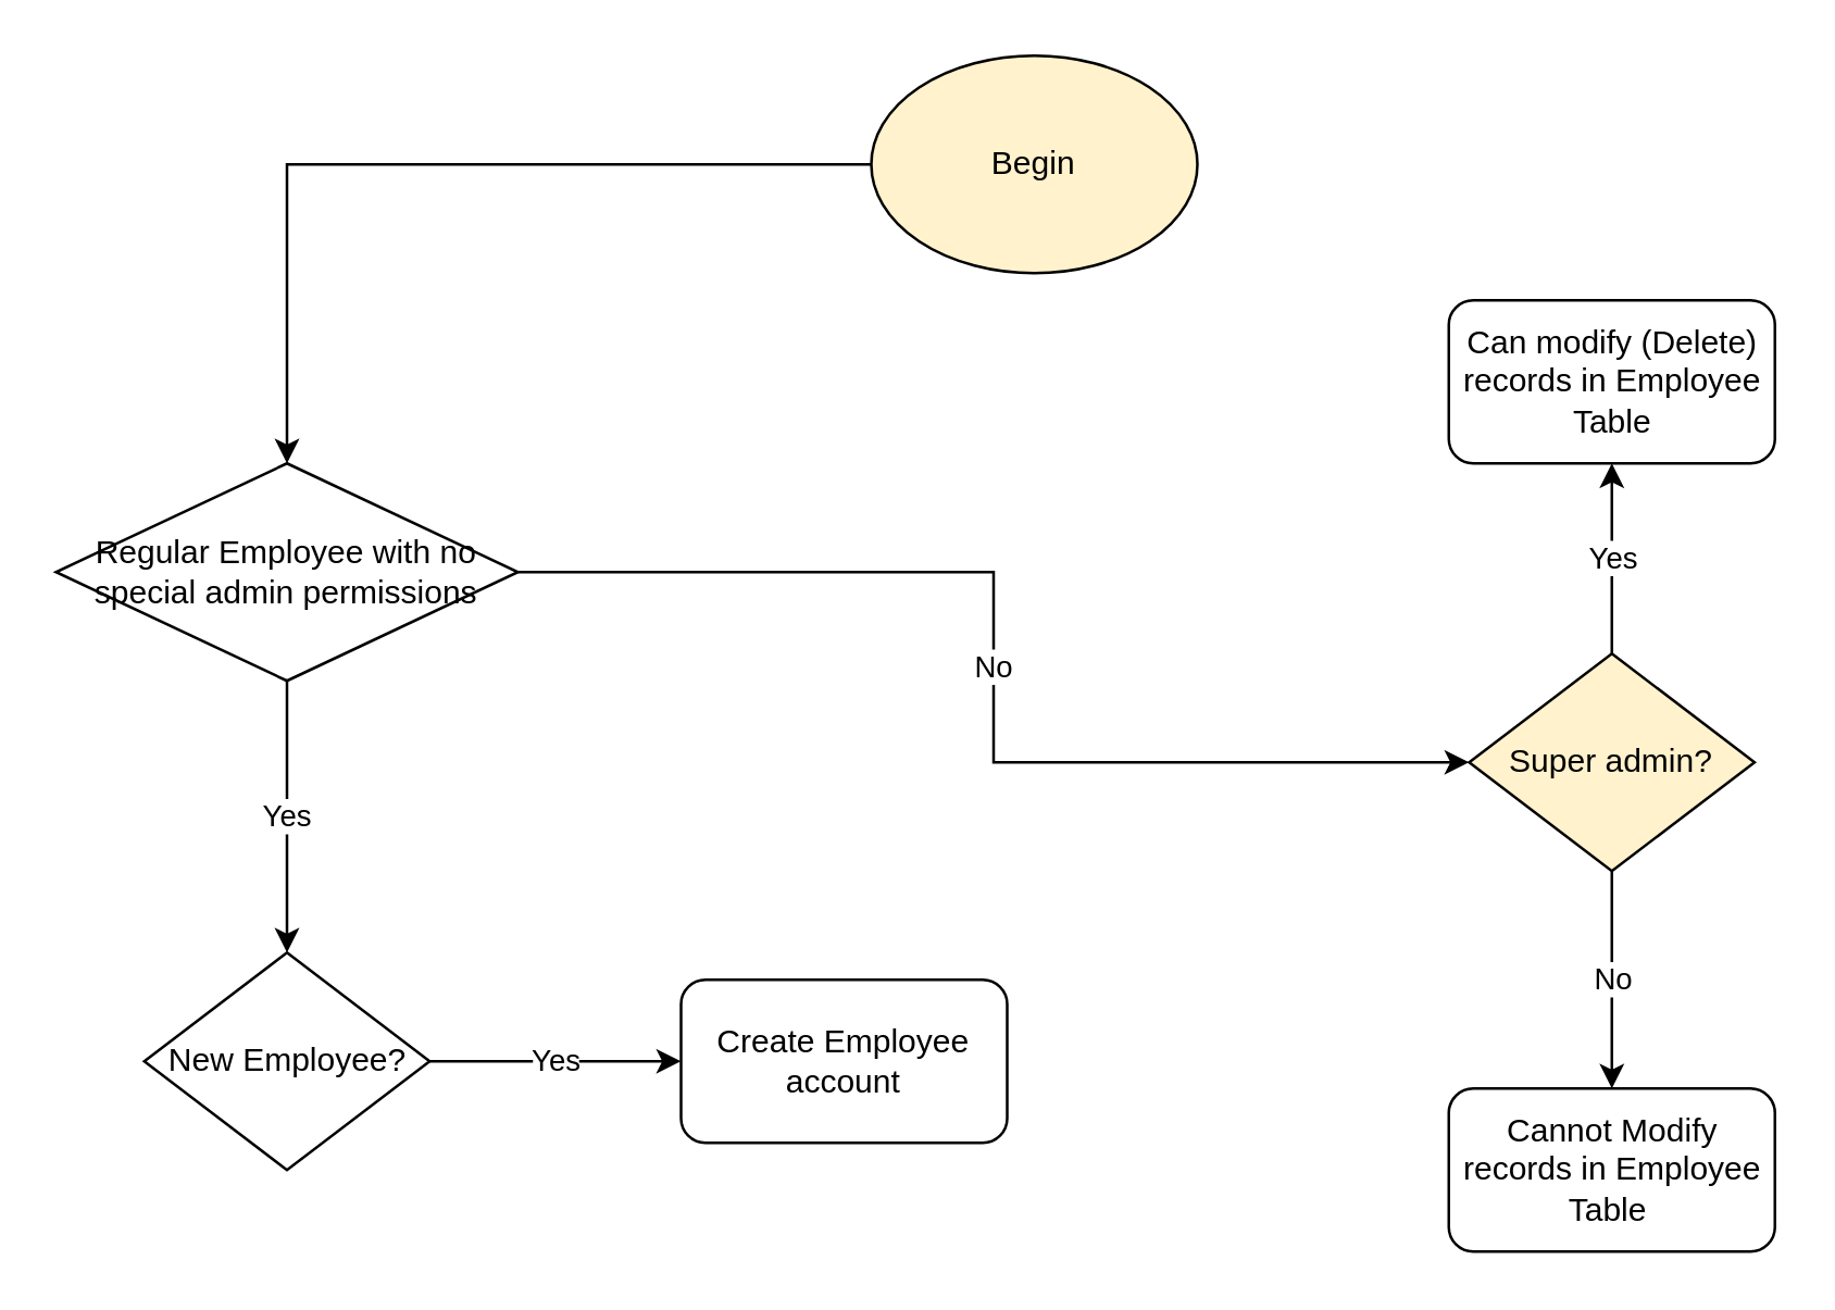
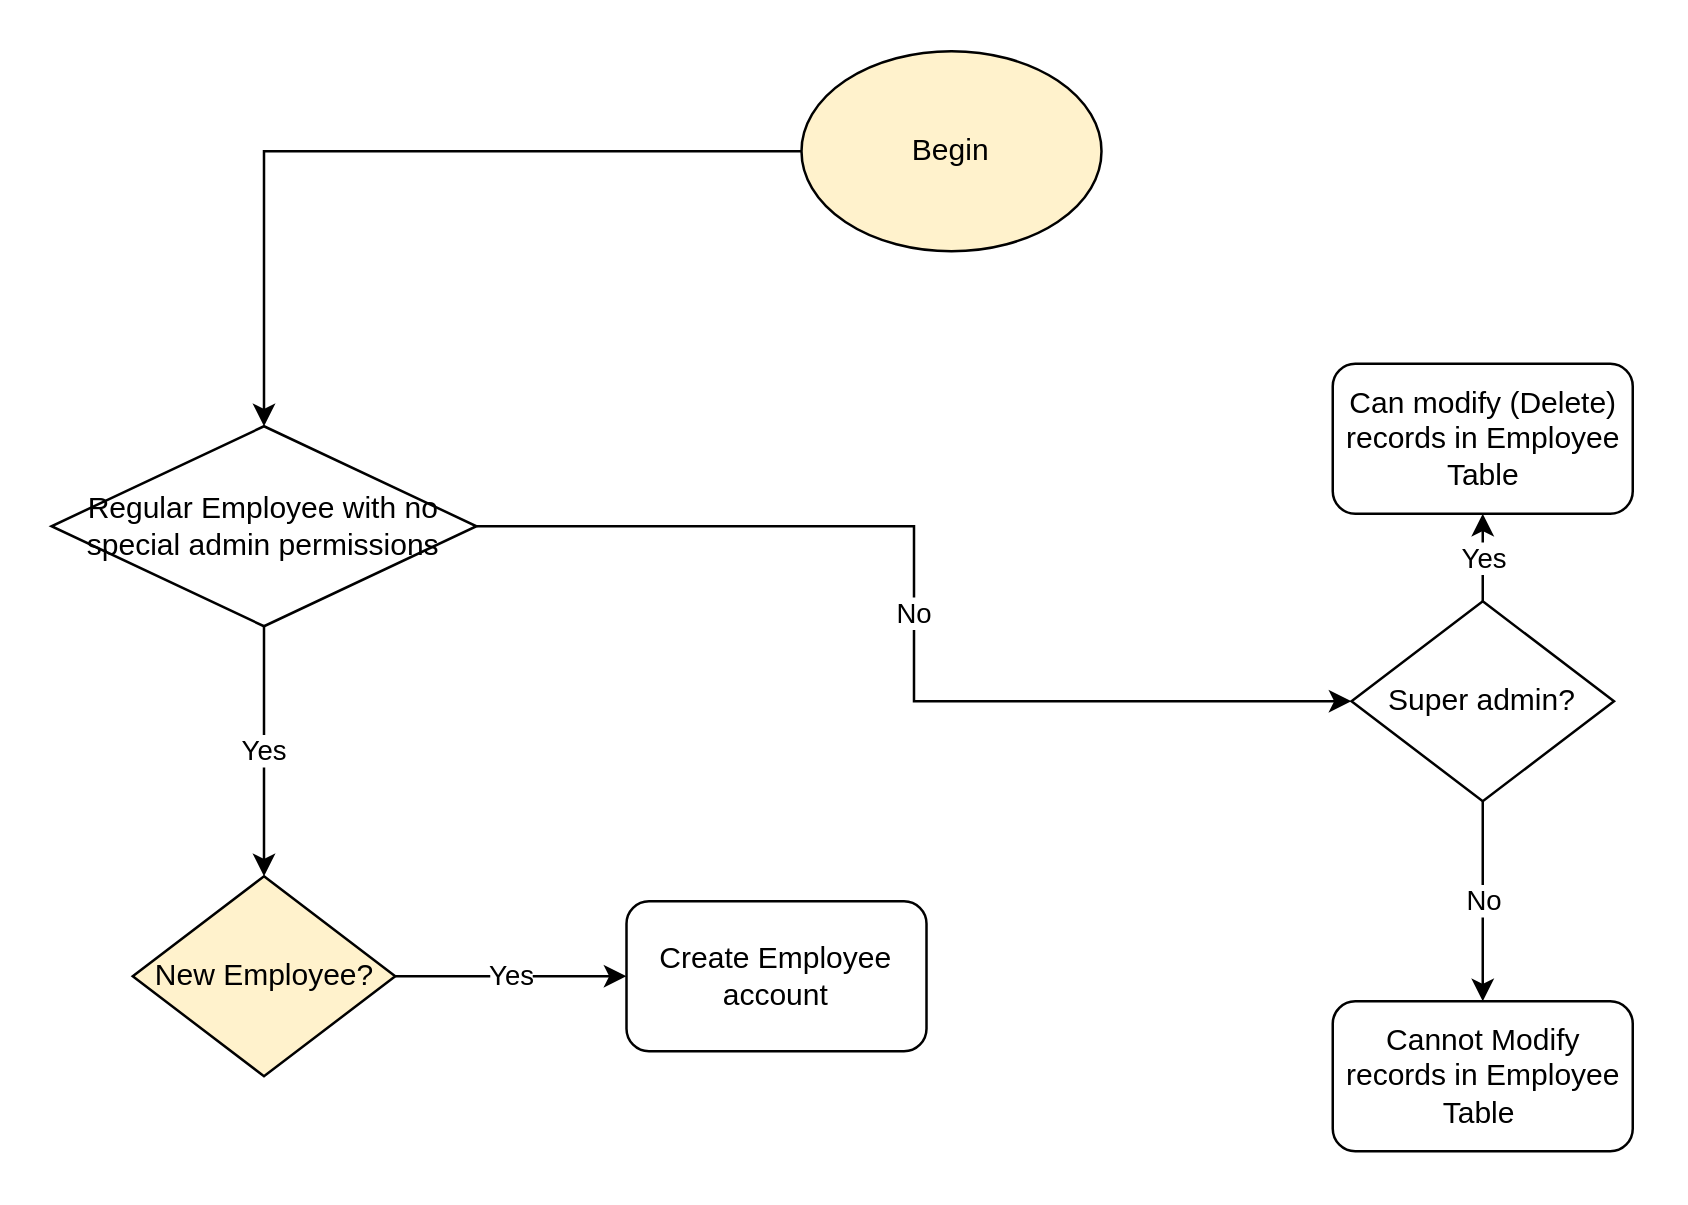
- <mxCell id="14" value="Can modify (Delete) records in Employee Table" style="rounded=1;whiteSpace=wrap;html=1;" vertex="1" parent="1"><mxGeometry x="532.5" y="110" width="120" height="60" as="geometry" /></mxCell>
+ <mxCell id="14" value="Can modify (Delete) records in Employee Table" style="rounded=1;whiteSpace=wrap;html=1;" vertex="1" parent="1"><mxGeometry x="532.5" y="145" width="120" height="60" as="geometry" /></mxCell>
- <mxCell id="12" value="Super admin?" style="rhombus;whiteSpace=wrap;html=1;fillColor=#fff2cc;" vertex="1" parent="1"><mxGeometry x="540" y="240" width="105" height="80" as="geometry" /></mxCell>
+ <mxCell id="12" value="Super admin?" style="rhombus;whiteSpace=wrap;html=1;" vertex="1" parent="1"><mxGeometry x="540" y="240" width="105" height="80" as="geometry" /></mxCell>
- <mxCell id="9" value="New Employee?" style="rhombus;whiteSpace=wrap;html=1;" vertex="1" parent="1"><mxGeometry x="52.5" y="350" width="105" height="80" as="geometry" /></mxCell>
+ <mxCell id="9" value="New Employee?" style="rhombus;whiteSpace=wrap;html=1;fillColor=#fff2cc;" vertex="1" parent="1"><mxGeometry x="52.5" y="350" width="105" height="80" as="geometry" /></mxCell>
